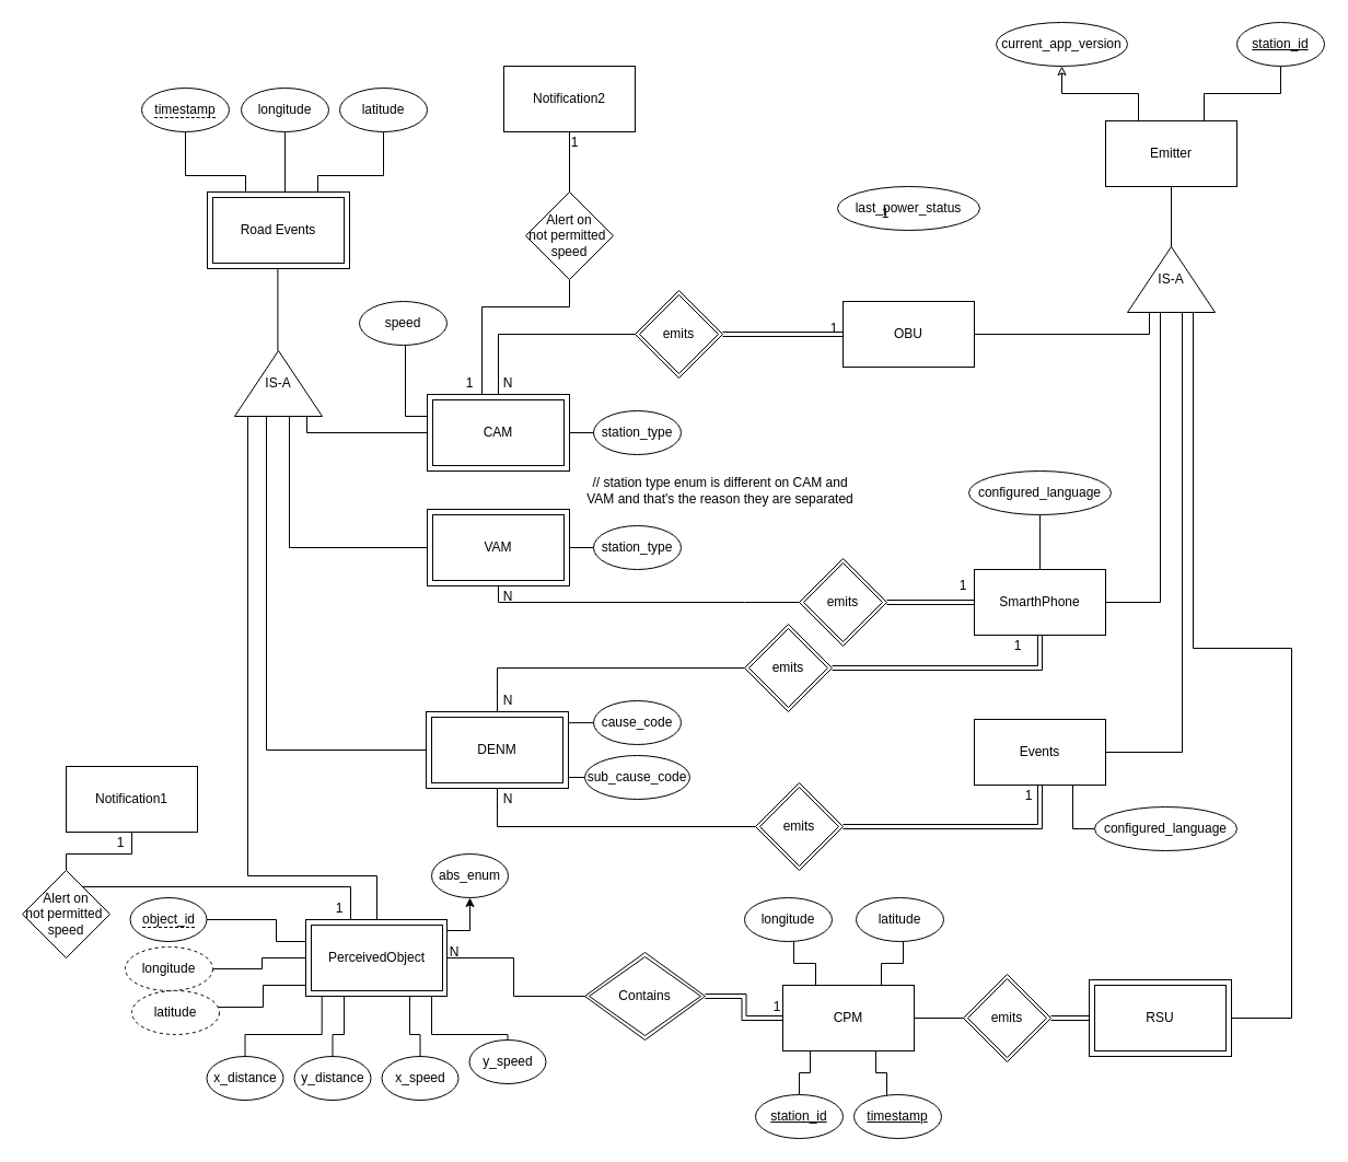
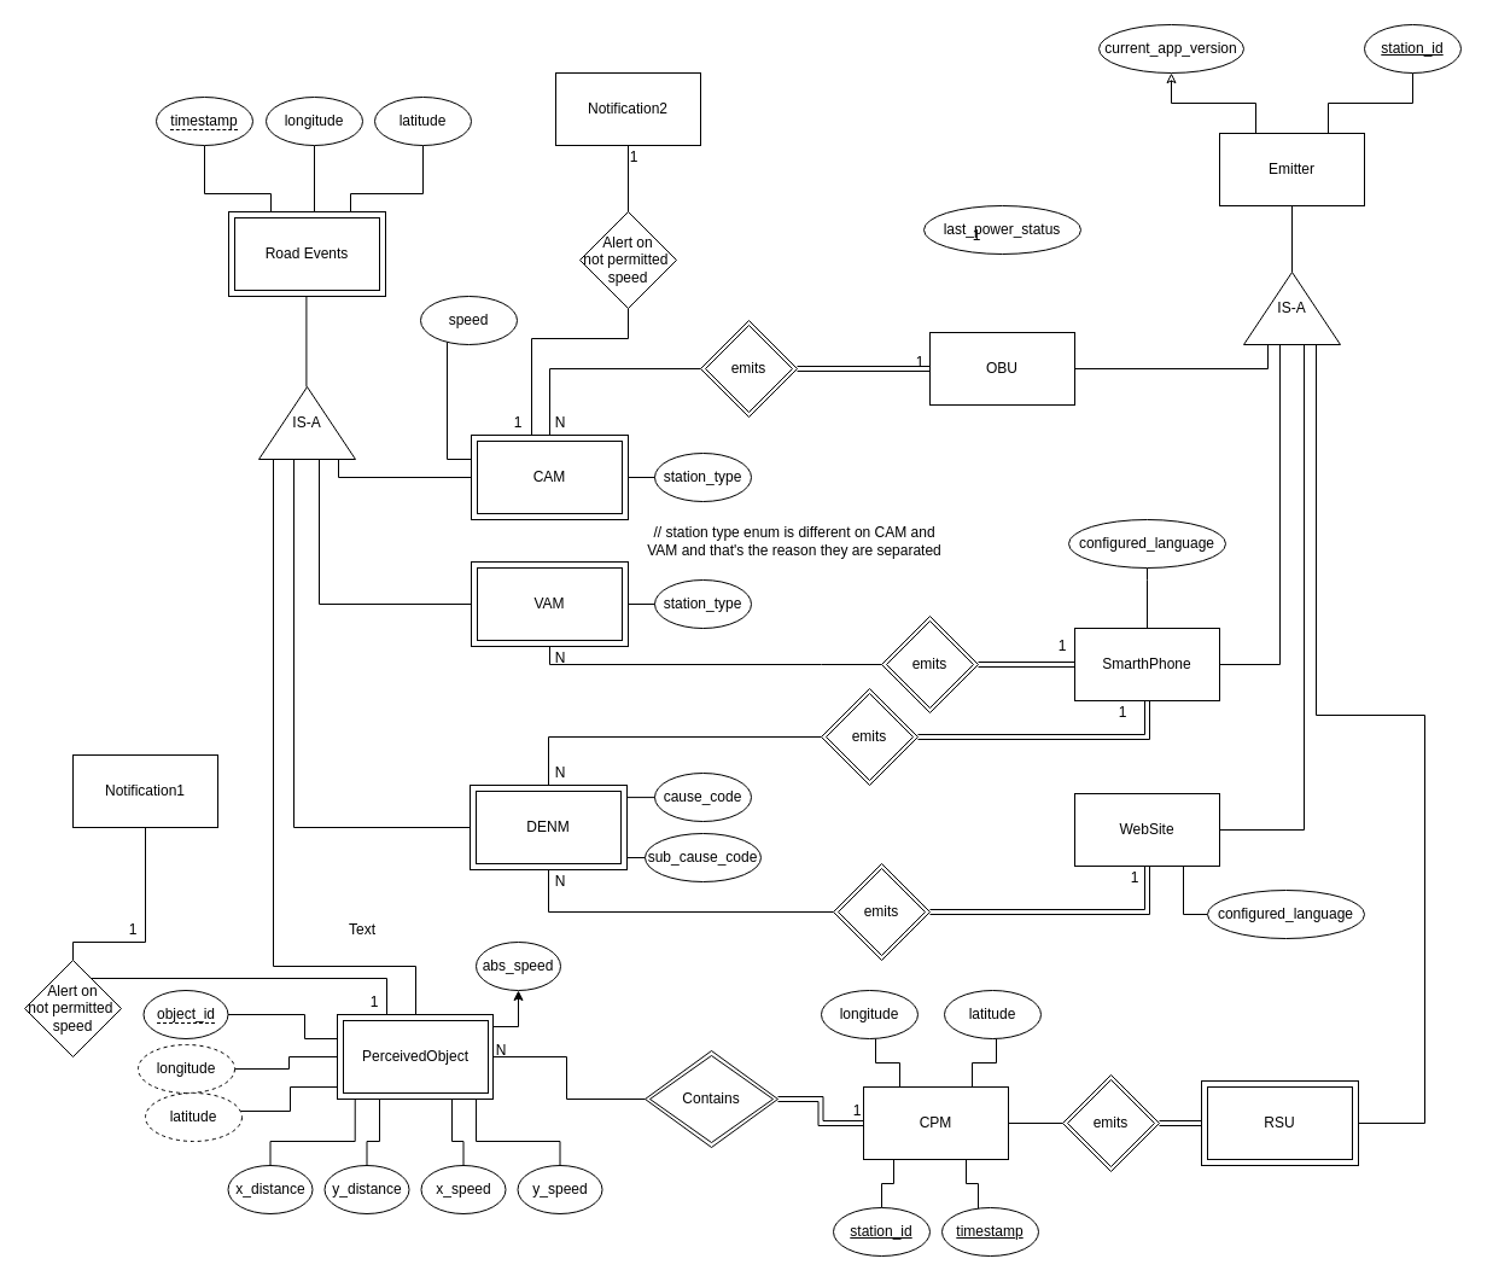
- <mxCell id="116" value="speed" style="ellipse;whiteSpace=wrap;html=1;" parent="1" vertex="1"><mxGeometry x="328" y="275" width="80" height="40" as="geometry" /></mxCell>
+ <mxCell id="116" value="speed" style="ellipse;whiteSpace=wrap;html=1;" parent="1" vertex="1"><mxGeometry x="348" y="245" width="80" height="40" as="geometry" /></mxCell>
- <mxCell id="80" value="Events" style="rounded=0;whiteSpace=wrap;html=1;" parent="1" vertex="1"><mxGeometry x="890" y="657" width="120" height="60" as="geometry" /></mxCell>
+ <mxCell id="80" value="WebSite" style="rounded=0;whiteSpace=wrap;html=1;" parent="1" vertex="1"><mxGeometry x="890" y="657" width="120" height="60" as="geometry" /></mxCell>
- <mxCell id="109" value="Notification1" style="rounded=0;whiteSpace=wrap;html=1;" parent="1" vertex="1"><mxGeometry x="60" y="700" width="120" height="60" as="geometry" /></mxCell>
+ <mxCell id="109" value="Notification1" style="rounded=0;whiteSpace=wrap;html=1;" parent="1" vertex="1"><mxGeometry x="60" y="625" width="120" height="60" as="geometry" /></mxCell>
+ <mxCell id="112" value="Text" style="text;html=1;strokeColor=none;fillColor=none;align=center;verticalAlign=middle;whiteSpace=wrap;rounded=0;" parent="1" vertex="1"><mxGeometry x="280" y="760" width="40" height="20" as="geometry" /></mxCell>
- <mxCell id="108" value="abs_enum" style="ellipse;whiteSpace=wrap;html=1;" parent="1" vertex="1"><mxGeometry x="394" y="780" width="70" height="40" as="geometry" /></mxCell>
+ <mxCell id="108" value="abs_speed" style="ellipse;whiteSpace=wrap;html=1;" parent="1" vertex="1"><mxGeometry x="394" y="780" width="70" height="40" as="geometry" /></mxCell>
- <mxCell id="55" value="y_speed" style="ellipse;whiteSpace=wrap;html=1;" parent="1" vertex="1"><mxGeometry x="428.5" y="950" width="70" height="40" as="geometry" /></mxCell>
+ <mxCell id="55" value="y_speed" style="ellipse;whiteSpace=wrap;html=1;" parent="1" vertex="1"><mxGeometry x="428.5" y="965" width="70" height="40" as="geometry" /></mxCell>
